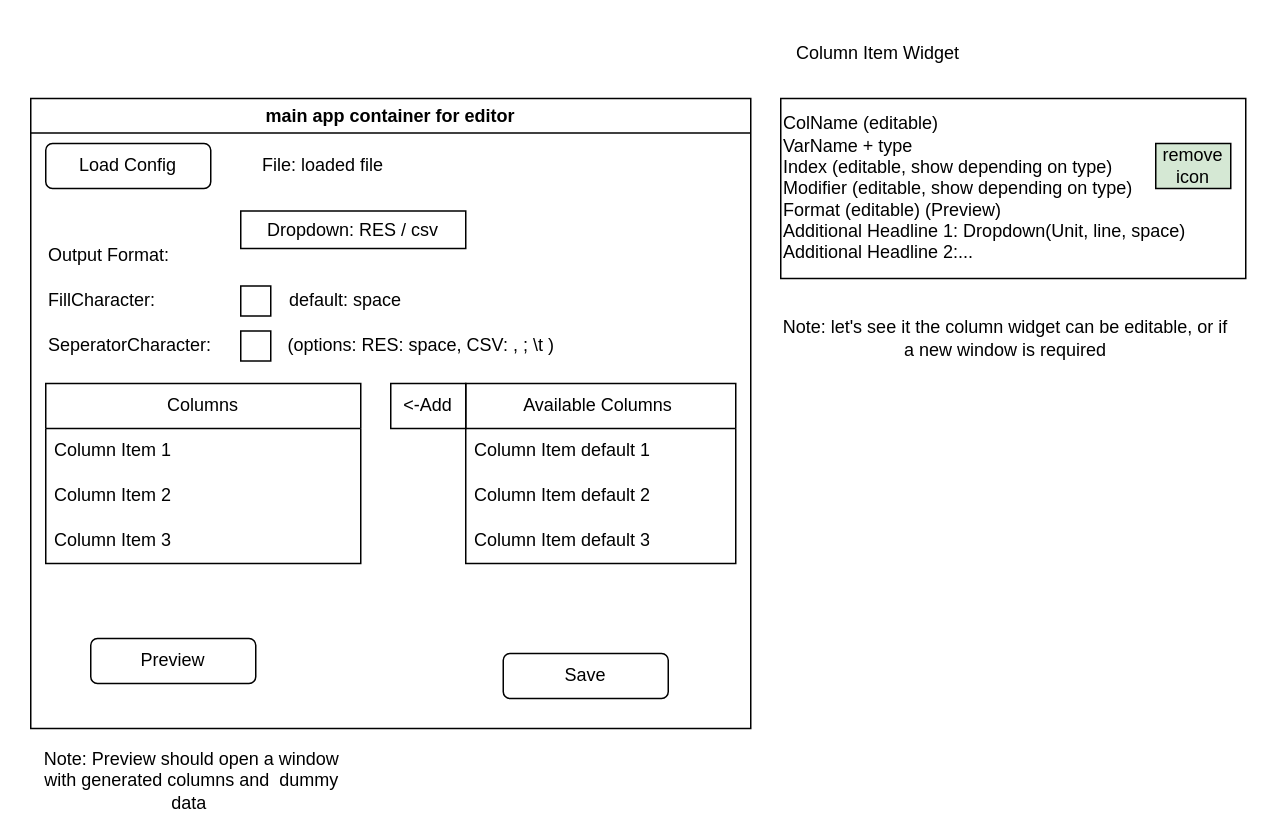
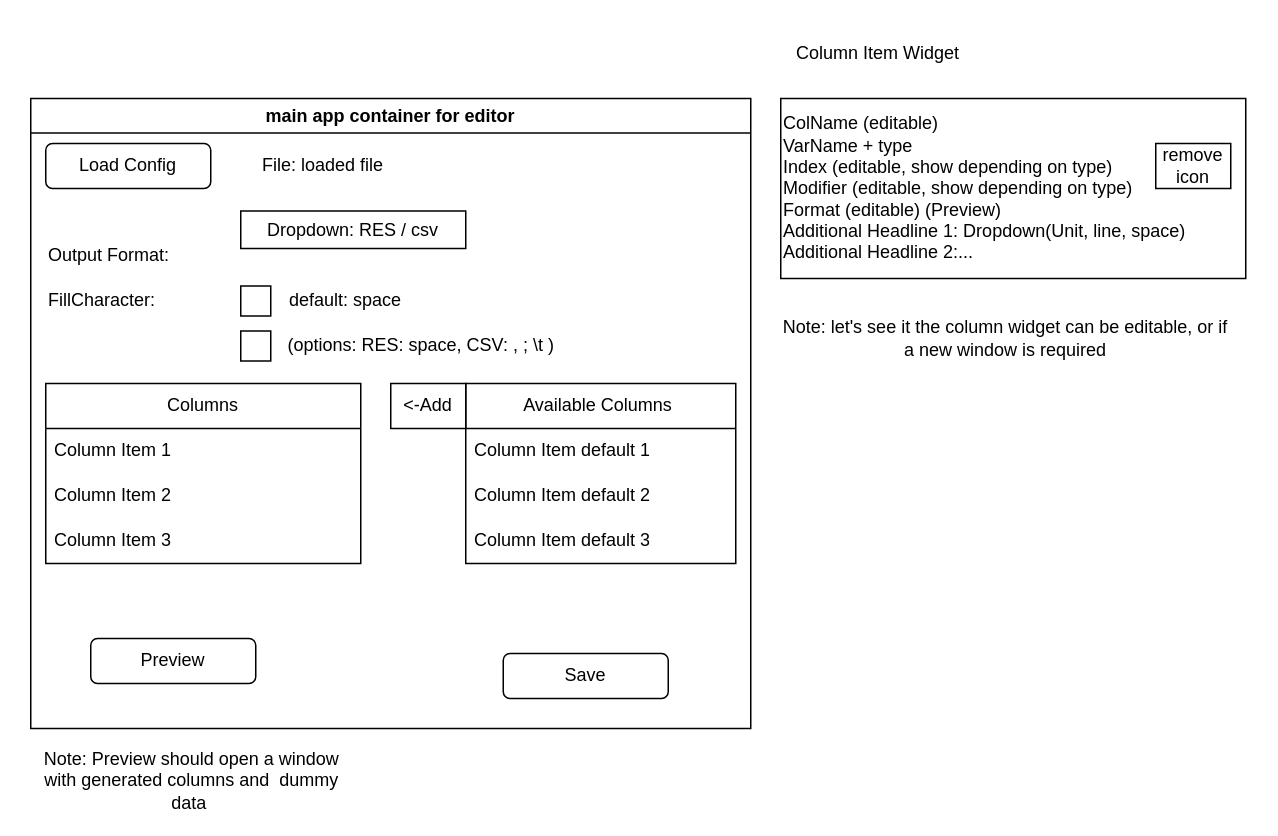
- <mxCell id="25" value="remove icon" style="rounded=0;whiteSpace=wrap;html=1;fillColor=#d5e8d4;" vertex="1" parent="1"><mxGeometry x="770" y="95" width="50" height="30" as="geometry" /></mxCell>
+ <mxCell id="25" value="remove icon" style="rounded=0;whiteSpace=wrap;html=1;" vertex="1" parent="1"><mxGeometry x="770" y="95" width="50" height="30" as="geometry" /></mxCell>
- <mxCell id="18" value="SeperatorCharacter:" style="text;html=1;strokeColor=none;fillColor=none;align=left;verticalAlign=middle;whiteSpace=wrap;rounded=0;" vertex="1" parent="2"><mxGeometry x="10" y="150" width="120" height="30" as="geometry" /></mxCell>
